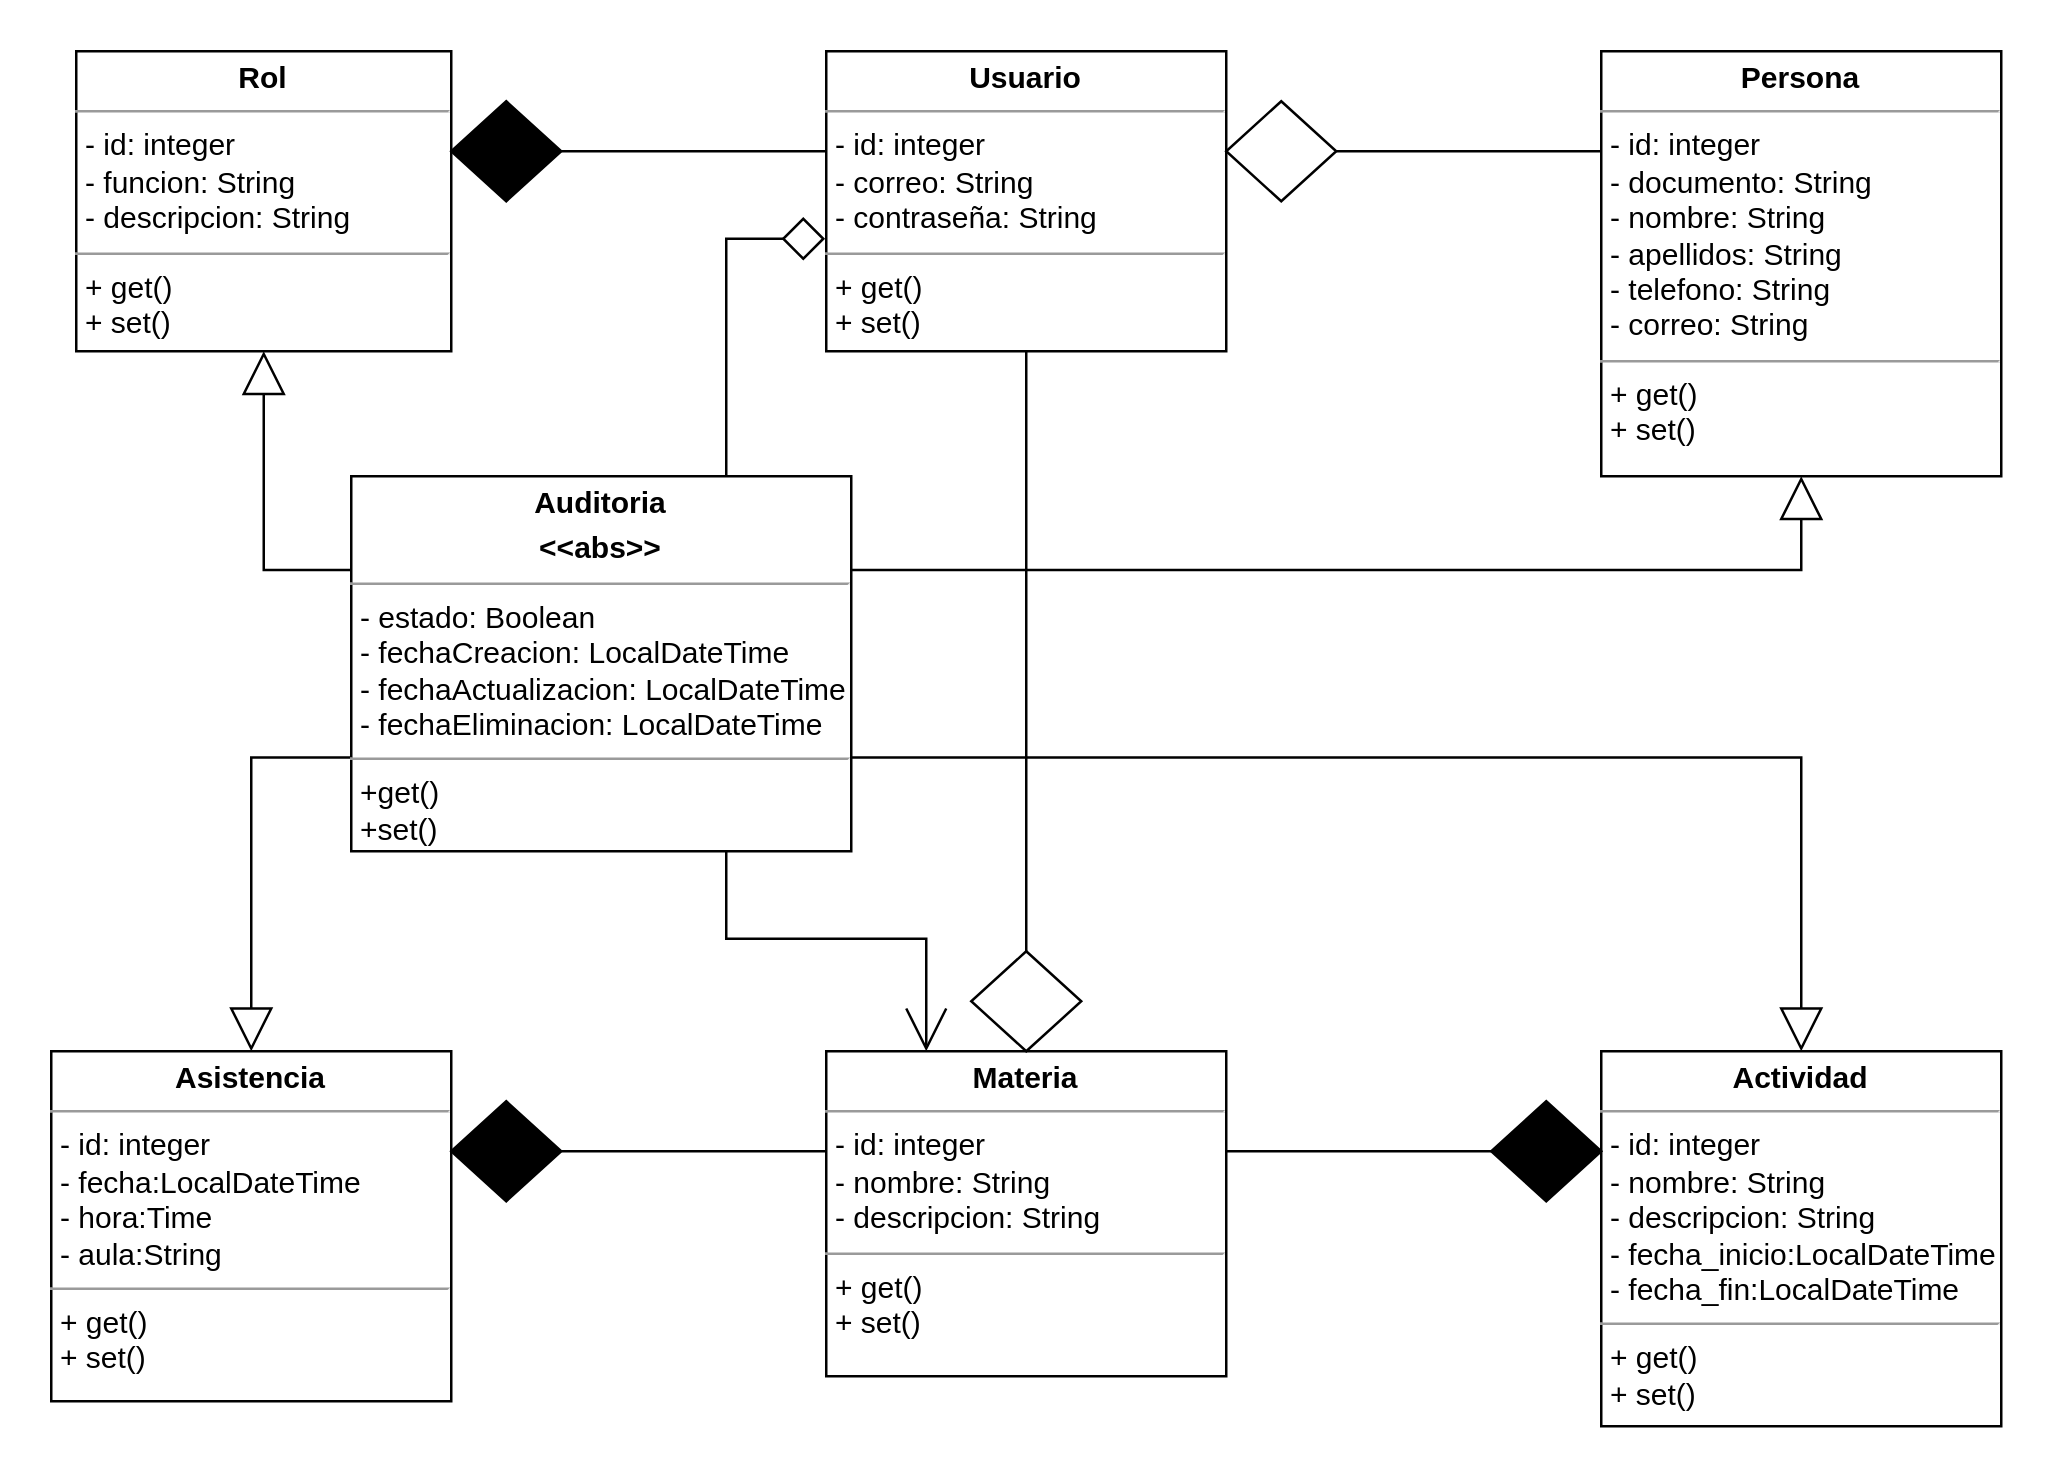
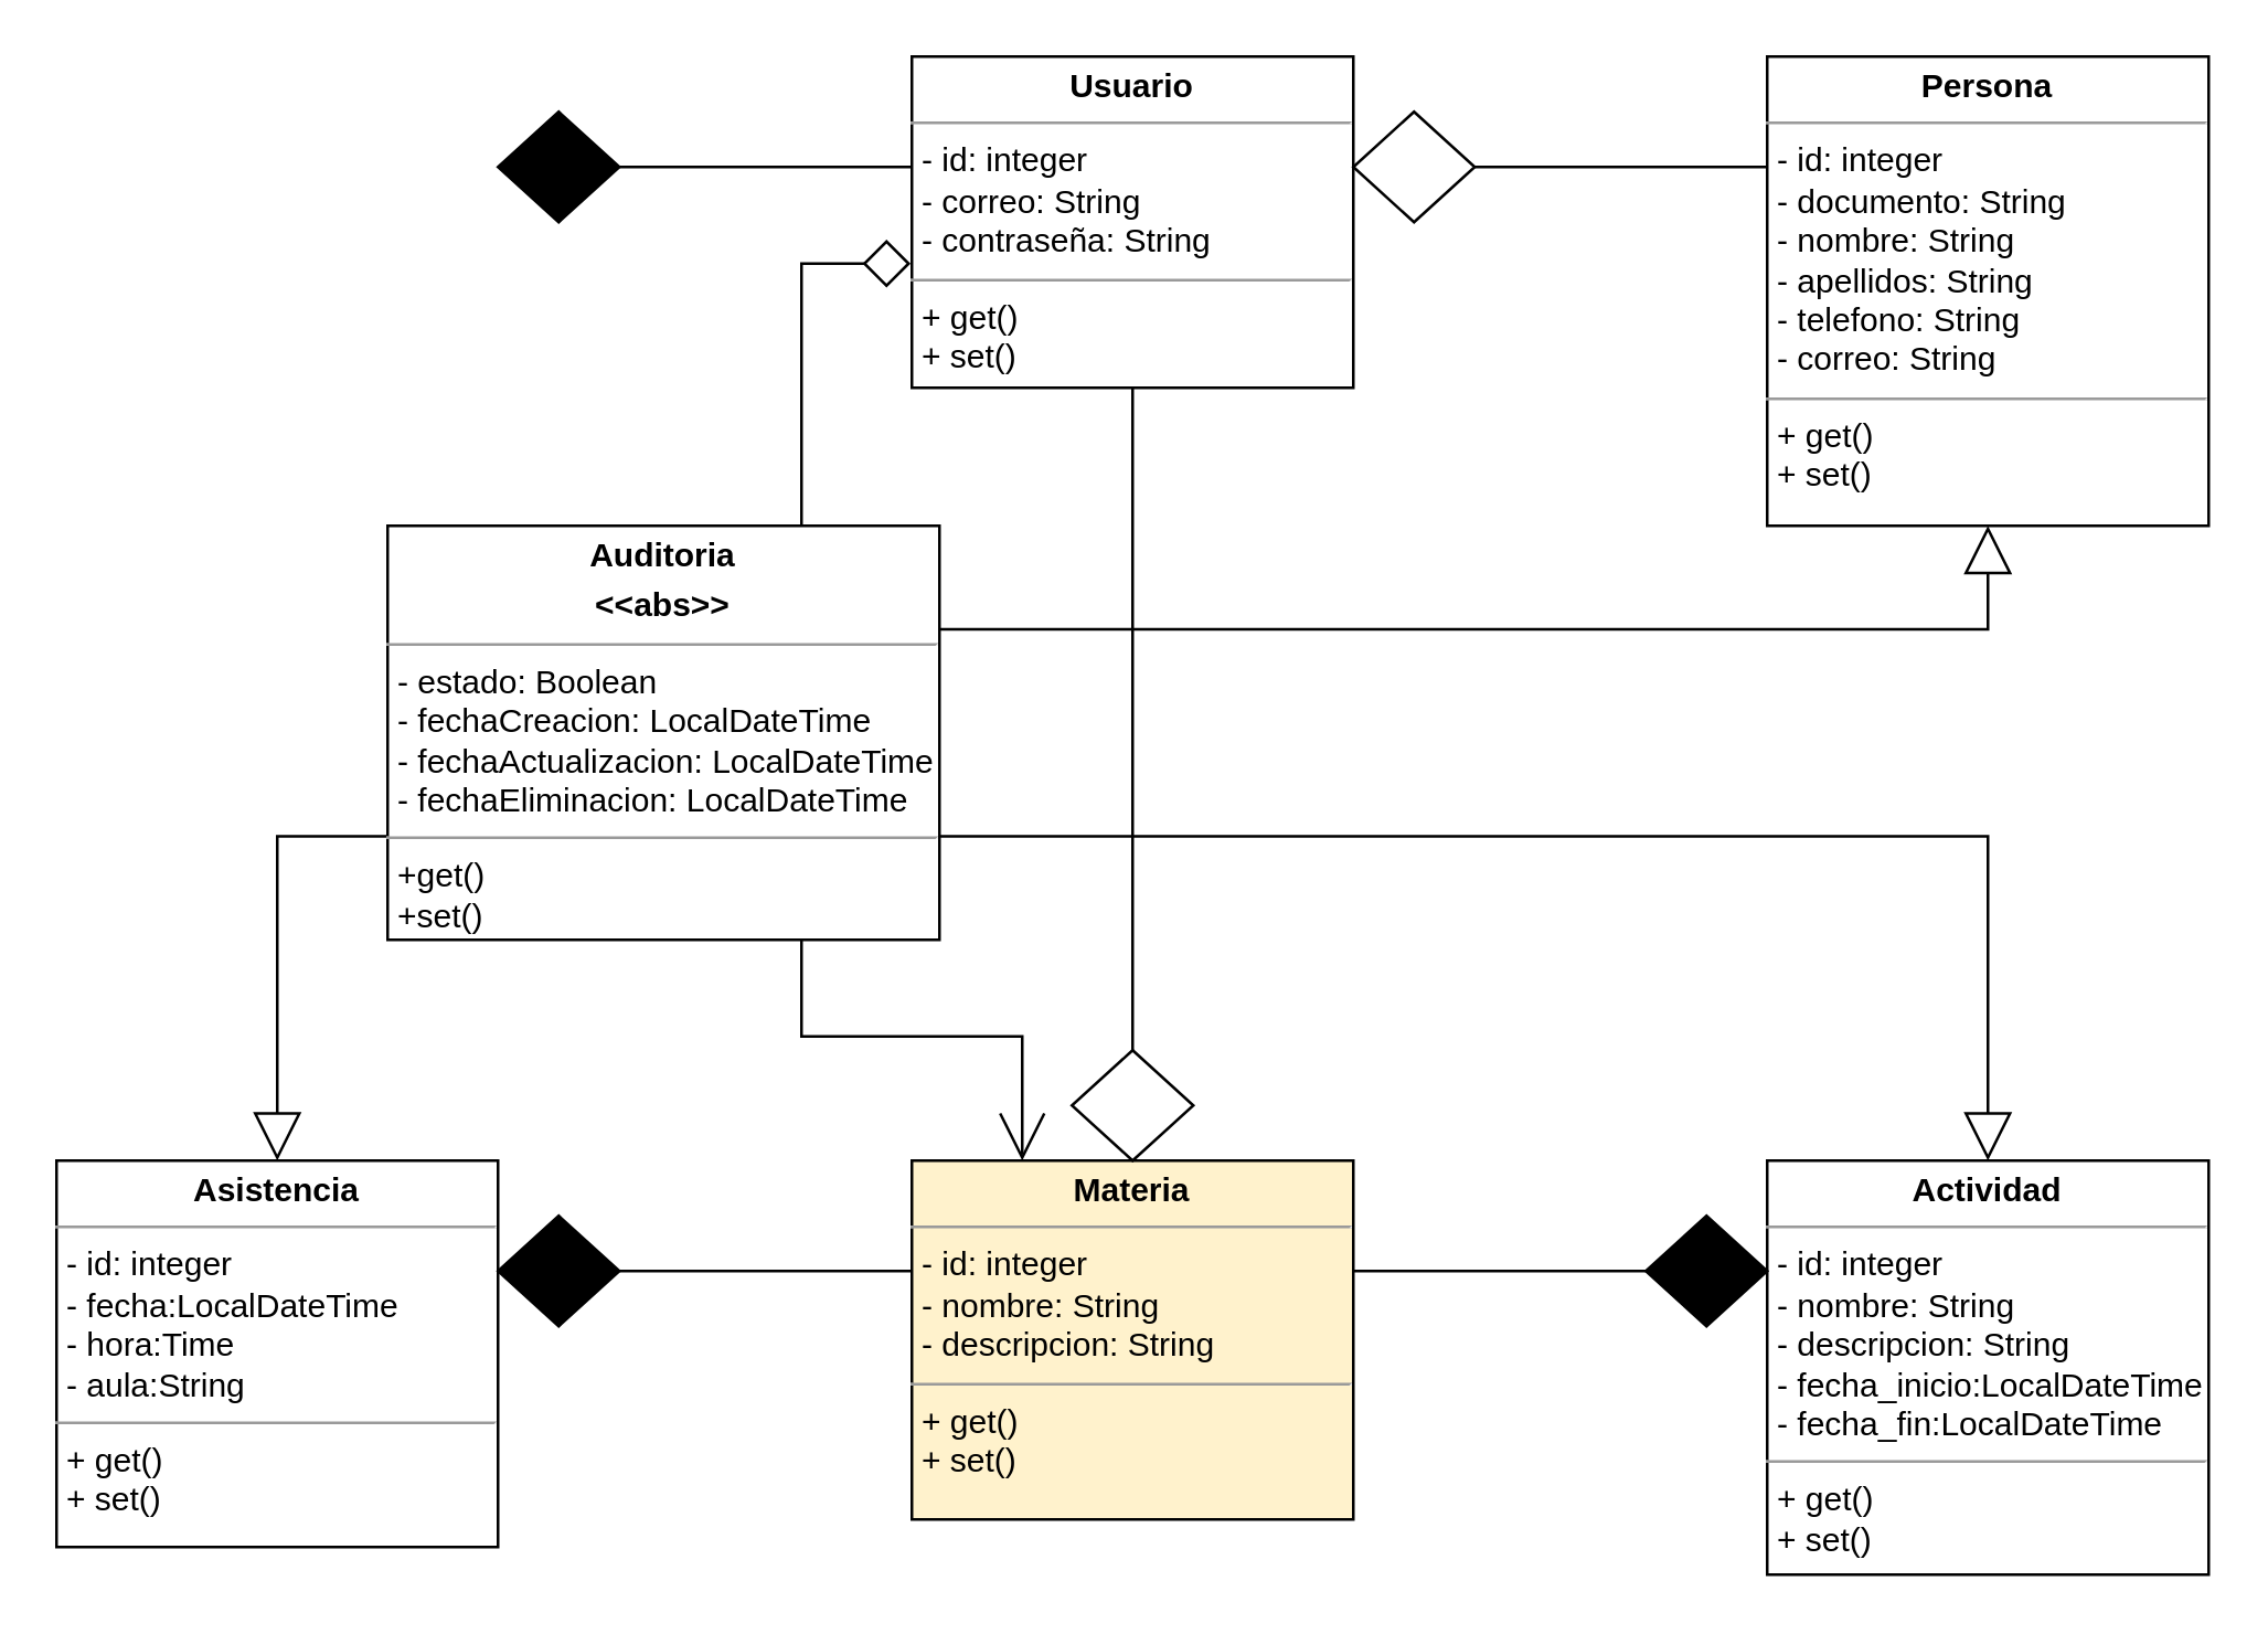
- <mxCell id="12" value="&lt;p style=&quot;margin:0px;margin-top:4px;text-align:center;&quot;&gt;&lt;b&gt;Rol&lt;/b&gt;&lt;/p&gt;&lt;hr size=&quot;1&quot;&gt;&lt;p style=&quot;border-color: var(--border-color); margin: 0px 0px 0px 4px;&quot;&gt;- id: integer&lt;/p&gt;&lt;p style=&quot;border-color: var(--border-color); margin: 0px 0px 0px 4px;&quot;&gt;- funcion: String&lt;/p&gt;&lt;p style=&quot;margin:0px;margin-left:4px;&quot;&gt;- descripcion: String&lt;/p&gt;&lt;hr size=&quot;1&quot;&gt;&lt;p style=&quot;margin:0px;margin-left:4px;&quot;&gt;+ get()&lt;/p&gt;&lt;p style=&quot;margin:0px;margin-left:4px;&quot;&gt;+ set()&lt;/p&gt;" style="verticalAlign=top;align=left;overflow=fill;fontSize=12;fontFamily=Helvetica;html=1;whiteSpace=wrap;" parent="1" vertex="1"><mxGeometry x="30" y="20" width="150" height="120" as="geometry" /></mxCell>
- <mxCell id="3" style="edgeStyle=orthogonalEdgeStyle;rounded=0;orthogonalLoop=1;jettySize=auto;html=1;exitX=0;exitY=0.25;exitDx=0;exitDy=0;endArrow=block;endFill=0;endSize=15;" parent="1" source="6" target="12" edge="1"><mxGeometry relative="1" as="geometry" /></mxCell>
- <mxCell id="16" value="&lt;p style=&quot;margin:0px;margin-top:4px;text-align:center;&quot;&gt;&lt;b&gt;Materia&lt;/b&gt;&lt;/p&gt;&lt;hr size=&quot;1&quot;&gt;&lt;p style=&quot;border-color: var(--border-color); margin: 0px 0px 0px 4px;&quot;&gt;- id: integer&lt;/p&gt;&lt;p style=&quot;margin:0px;margin-left:4px;&quot;&gt;- nombre: String&lt;/p&gt;&lt;p style=&quot;margin:0px;margin-left:4px;&quot;&gt;- descripcion: String&lt;/p&gt;&lt;hr size=&quot;1&quot;&gt;&lt;p style=&quot;margin:0px;margin-left:4px;&quot;&gt;+ get()&lt;/p&gt;&lt;p style=&quot;margin:0px;margin-left:4px;&quot;&gt;+ set()&lt;/p&gt;" style="verticalAlign=top;align=left;overflow=fill;fontSize=12;fontFamily=Helvetica;html=1;whiteSpace=wrap;" parent="1" vertex="1"><mxGeometry x="330" y="420" width="160" height="130" as="geometry" /></mxCell>
+ <mxCell id="16" value="&lt;p style=&quot;margin:0px;margin-top:4px;text-align:center;&quot;&gt;&lt;b&gt;Materia&lt;/b&gt;&lt;/p&gt;&lt;hr size=&quot;1&quot;&gt;&lt;p style=&quot;border-color: var(--border-color); margin: 0px 0px 0px 4px;&quot;&gt;- id: integer&lt;/p&gt;&lt;p style=&quot;margin:0px;margin-left:4px;&quot;&gt;- nombre: String&lt;/p&gt;&lt;p style=&quot;margin:0px;margin-left:4px;&quot;&gt;- descripcion: String&lt;/p&gt;&lt;hr size=&quot;1&quot;&gt;&lt;p style=&quot;margin:0px;margin-left:4px;&quot;&gt;+ get()&lt;/p&gt;&lt;p style=&quot;margin:0px;margin-left:4px;&quot;&gt;+ set()&lt;/p&gt;" style="verticalAlign=top;align=left;overflow=fill;fontSize=12;fontFamily=Helvetica;html=1;whiteSpace=wrap;fillColor=#fff2cc;" parent="1" vertex="1"><mxGeometry x="330" y="420" width="160" height="130" as="geometry" /></mxCell>
